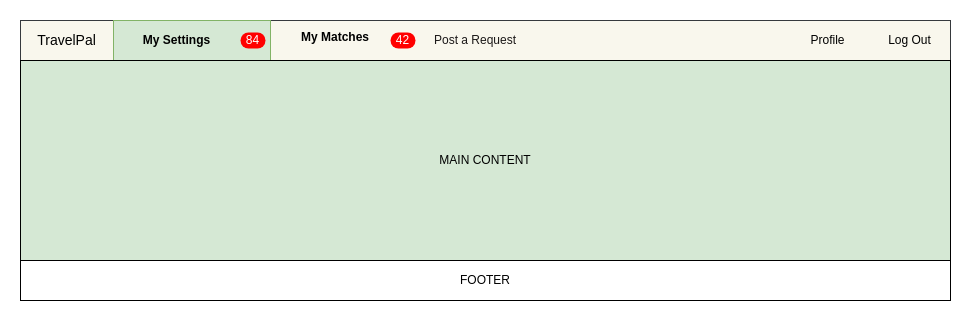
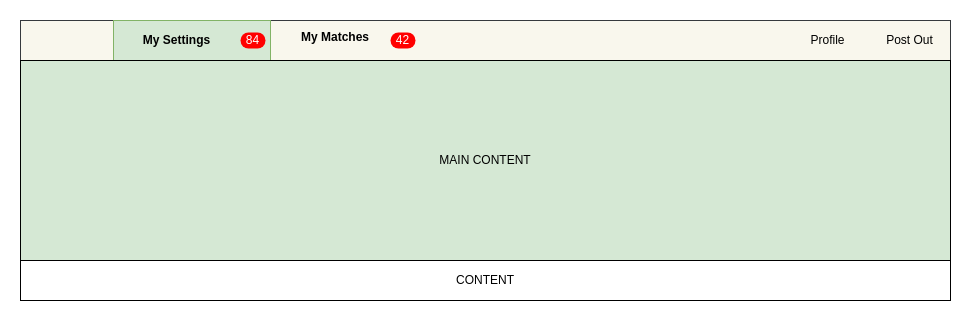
- <mxCell id="3" value="TravelPal" style="html=1;shadow=0;dashed=0;fillColor=none;strokeColor=none;shape=mxgraph.bootstrap.rect;fontColor=#000000;fontSize=14;whiteSpace=wrap;" parent="2" vertex="1"><mxGeometry width="93" height="40" as="geometry" /></mxCell>
- <mxCell id="8" value="Post a Request" style="html=1;shadow=0;dashed=0;fillColor=none;strokeColor=none;shape=mxgraph.bootstrap.rect;fontColor=light-dark(#1b1818, #6a6a6a);whiteSpace=wrap;" parent="2" vertex="1"><mxGeometry x="400" width="110" height="40" as="geometry" /></mxCell>
- <mxCell id="10" value="Log Out" style="html=1;shadow=0;dashed=0;fillColor=none;strokeColor=none;shape=mxgraph.bootstrap.rect;fontColor=#000000;whiteSpace=wrap;" parent="2" vertex="1"><mxGeometry x="848.625" width="81.375" height="40" as="geometry" /></mxCell>
+ <mxCell id="10" value="Post Out" style="html=1;shadow=0;dashed=0;fillColor=none;strokeColor=none;shape=mxgraph.bootstrap.rect;fontColor=#000000;whiteSpace=wrap;" parent="2" vertex="1"><mxGeometry x="848.625" width="81.375" height="40" as="geometry" /></mxCell>
- <mxCell id="14" value="FOOTER" style="rounded=0;whiteSpace=wrap;html=1;" vertex="1" parent="1"><mxGeometry x="20" y="260" width="930" height="40" as="geometry" /></mxCell>
+ <mxCell id="14" value="CONTENT" style="rounded=0;whiteSpace=wrap;html=1;" vertex="1" parent="1"><mxGeometry x="20" y="260" width="930" height="40" as="geometry" /></mxCell>
